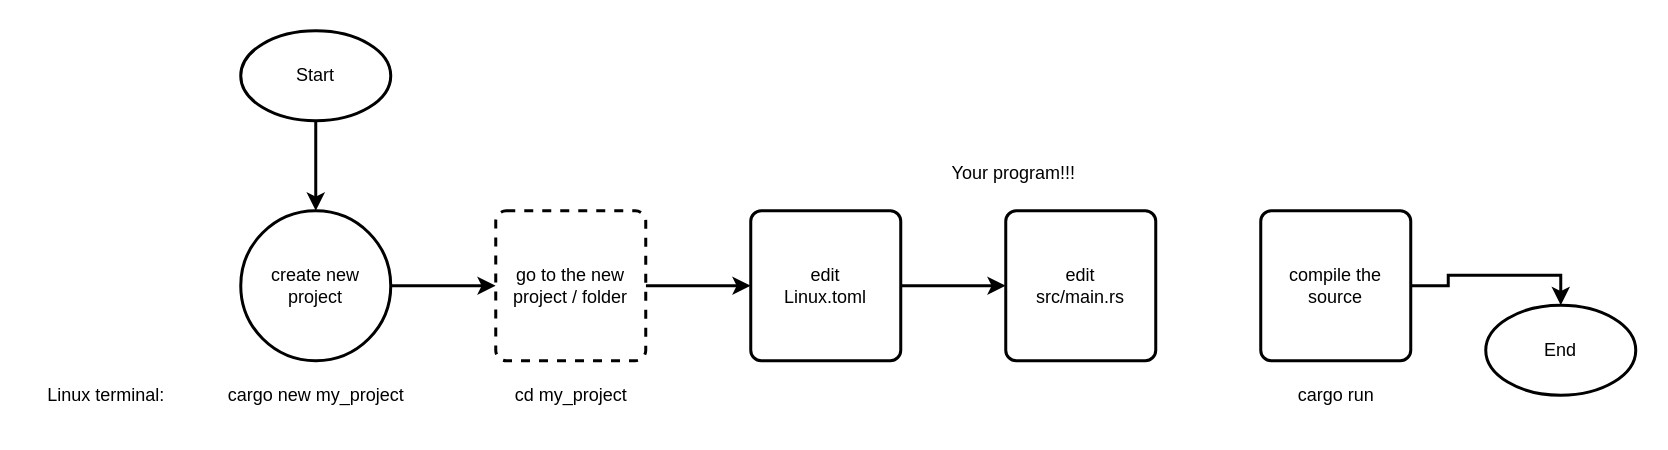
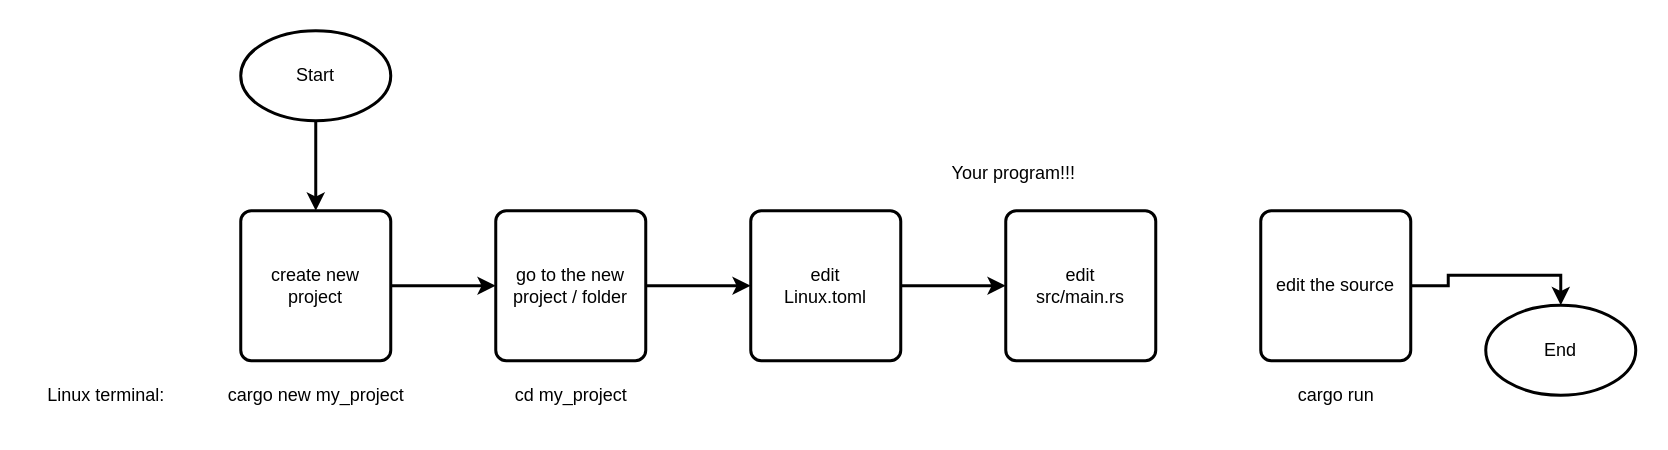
- <mxCell id="3" value="create new project" style="ellipse;whiteSpace=wrap;html=1;absoluteArcSize=1;arcSize=14;strokeWidth=2;" vertex="1" parent="1"><mxGeometry x="160" y="140" width="100" height="100" as="geometry" /></mxCell>
+ <mxCell id="3" value="create new project" style="rounded=1;whiteSpace=wrap;html=1;absoluteArcSize=1;arcSize=14;strokeWidth=2;" vertex="1" parent="1"><mxGeometry x="160" y="140" width="100" height="100" as="geometry" /></mxCell>
- <mxCell id="11" value="go to the new project / folder" style="rounded=1;whiteSpace=wrap;html=1;absoluteArcSize=1;arcSize=14;strokeWidth=2;dashed=1;" vertex="1" parent="1"><mxGeometry x="330" y="140" width="100" height="100" as="geometry" /></mxCell>
+ <mxCell id="11" value="go to the new project / folder" style="rounded=1;whiteSpace=wrap;html=1;absoluteArcSize=1;arcSize=14;strokeWidth=2;" vertex="1" parent="1"><mxGeometry x="330" y="140" width="100" height="100" as="geometry" /></mxCell>
- <mxCell id="13" value="compile the source" style="rounded=1;whiteSpace=wrap;html=1;absoluteArcSize=1;arcSize=14;strokeWidth=2;" vertex="1" parent="1"><mxGeometry x="840" y="140" width="100" height="100" as="geometry" /></mxCell>
+ <mxCell id="13" value="edit the source" style="rounded=1;whiteSpace=wrap;html=1;absoluteArcSize=1;arcSize=14;strokeWidth=2;" vertex="1" parent="1"><mxGeometry x="840" y="140" width="100" height="100" as="geometry" /></mxCell>
